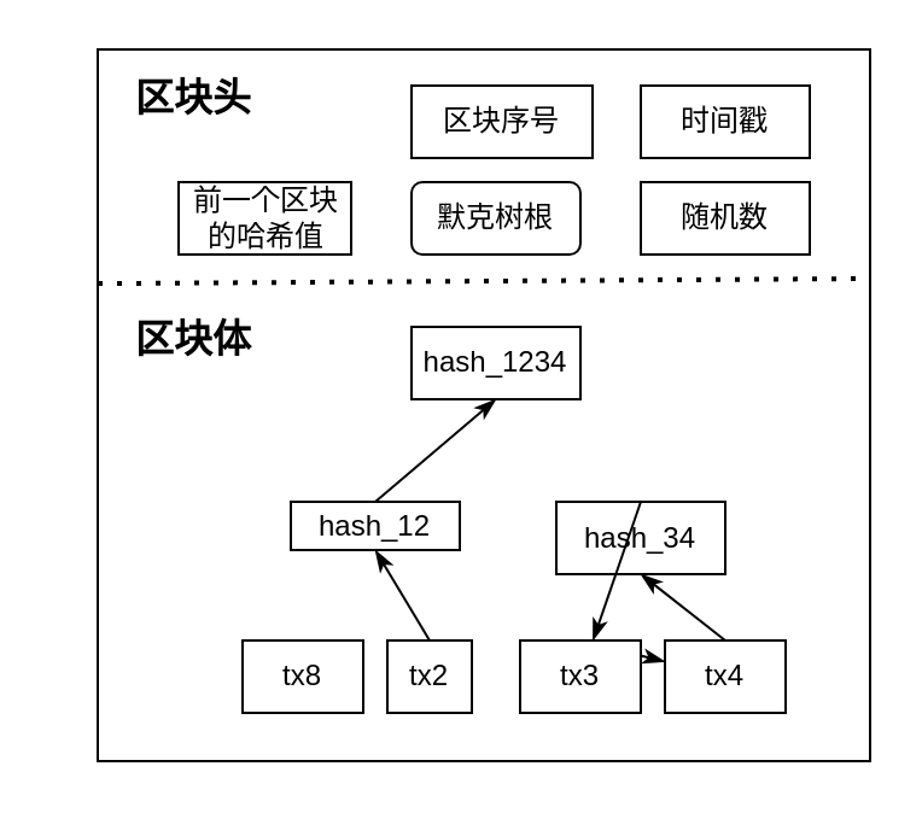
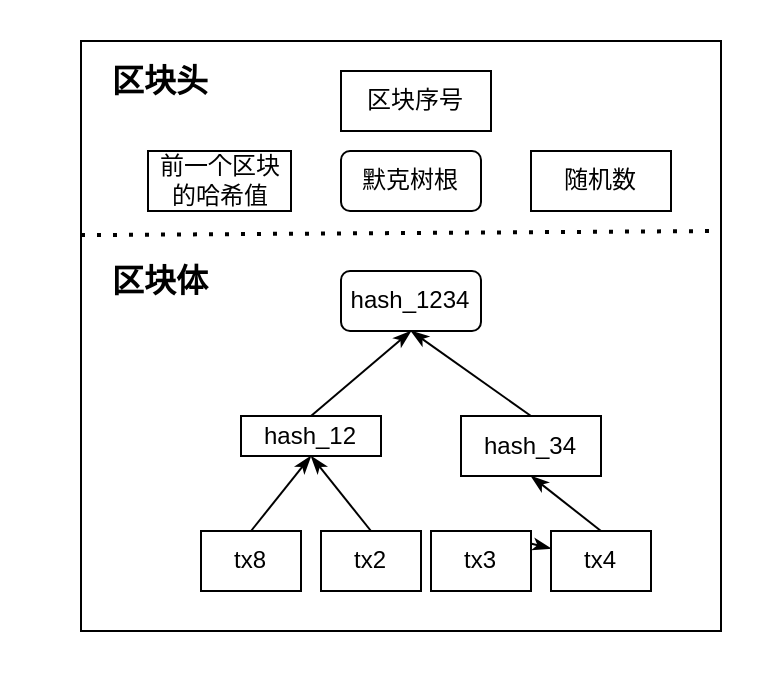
- <mxCell id="5" value="时间戳" style="rounded=0;whiteSpace=wrap;html=1;fillColor=default;" parent="1" vertex="1"><mxGeometry x="265" y="35" width="70" height="30" as="geometry" /></mxCell>
- <mxCell id="9" value="hash_1234" style="rounded=0;whiteSpace=wrap;html=1;fillColor=default;" parent="1" vertex="1"><mxGeometry x="170" y="135" width="70" height="30" as="geometry" /></mxCell>
+ <mxCell id="9" value="hash_1234" style="whiteSpace=wrap;html=1;fillColor=default;rounded=1;" parent="1" vertex="1"><mxGeometry x="170" y="135" width="70" height="30" as="geometry" /></mxCell>
- <mxCell id="21" value="" style="endArrow=classicThin;html=1;rounded=0;exitX=0.5;exitY=0;exitDx=0;exitDy=0;endFill=1;" edge="1" parent="1" source="15" target="22"><mxGeometry width="50" height="50" relative="1" as="geometry"><mxPoint x="227.5" y="207.5" as="sourcePoint" /><mxPoint x="182.5" y="180" as="targetPoint" /></mxGeometry></mxCell>
+ <mxCell id="21" value="" style="endArrow=classicThin;html=1;rounded=0;exitX=0.5;exitY=0;exitDx=0;exitDy=0;endFill=1;entryX=0.5;entryY=1;entryDx=0;entryDy=0;" edge="1" parent="1" source="15" target="9"><mxGeometry width="50" height="50" relative="1" as="geometry"><mxPoint x="227.5" y="207.5" as="sourcePoint" /><mxPoint x="182.5" y="180" as="targetPoint" /></mxGeometry></mxCell>
+ <mxCell id="16" value="" style="endArrow=classicThin;html=1;rounded=0;exitX=0.5;exitY=0;exitDx=0;exitDy=0;entryX=0.5;entryY=1;entryDx=0;entryDy=0;endFill=1;" edge="1" parent="1" source="13" target="12"><mxGeometry width="50" height="50" relative="1" as="geometry"><mxPoint x="100" y="285" as="sourcePoint" /><mxPoint x="130" y="235" as="targetPoint" /></mxGeometry></mxCell>
- <mxCell id="14" value="tx2" style="rounded=0;whiteSpace=wrap;html=1;fillColor=default;" vertex="1" parent="1"><mxGeometry x="160" y="265" width="35" height="30" as="geometry" /></mxCell>
+ <mxCell id="14" value="tx2" style="rounded=0;whiteSpace=wrap;html=1;fillColor=default;" vertex="1" parent="1"><mxGeometry x="160" y="265" width="50" height="30" as="geometry" /></mxCell>
